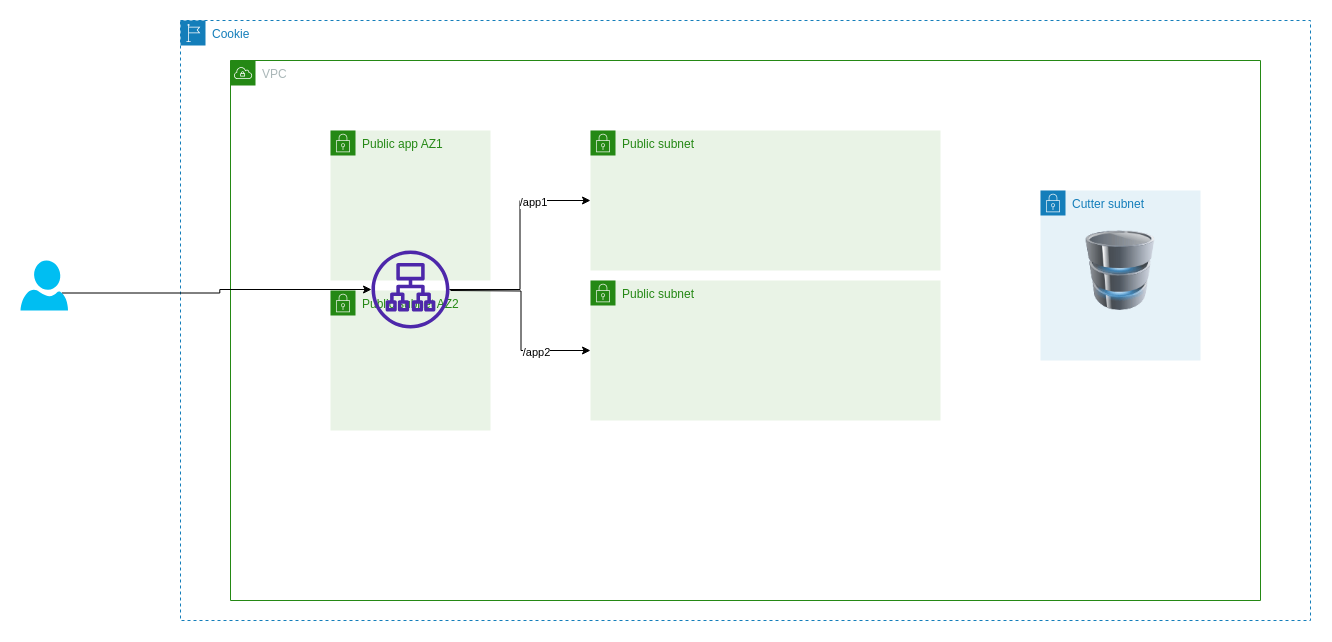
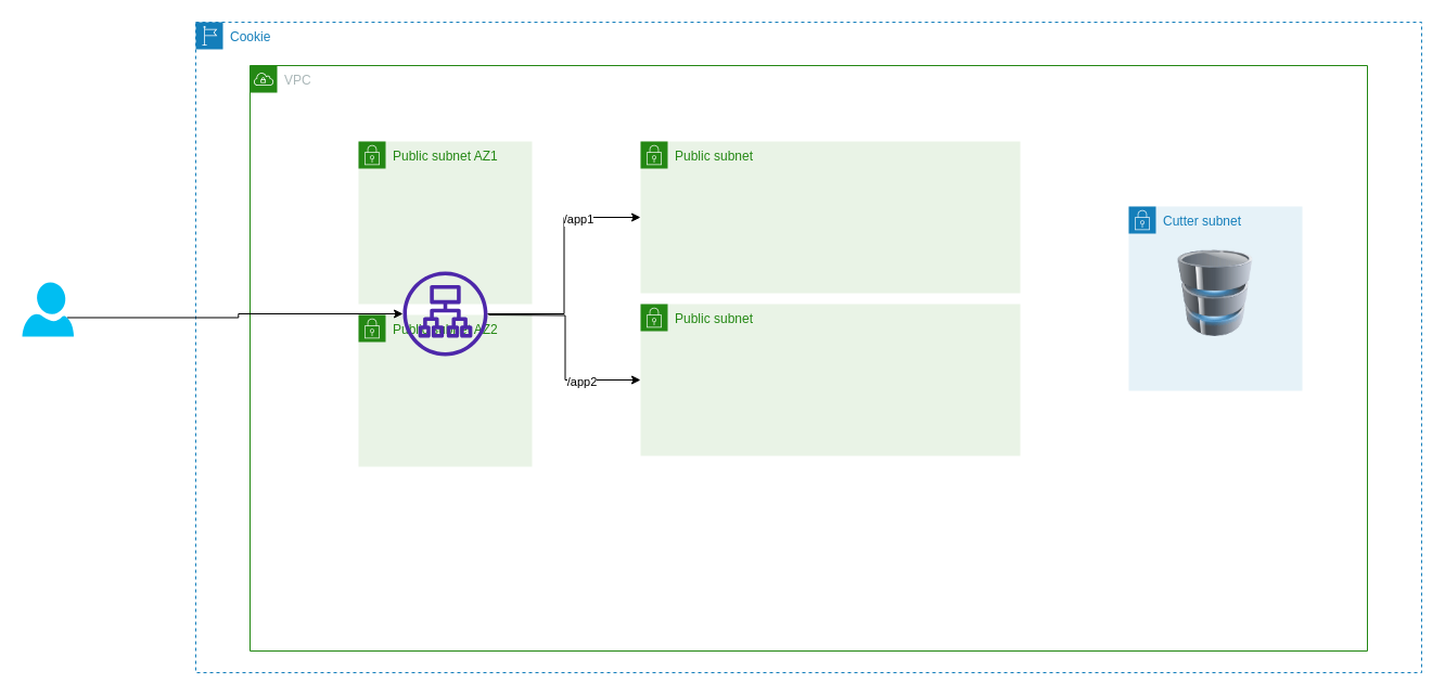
- <mxCell id="5" value="Public app AZ1" style="points=[[0,0],[0.25,0],[0.5,0],[0.75,0],[1,0],[1,0.25],[1,0.5],[1,0.75],[1,1],[0.75,1],[0.5,1],[0.25,1],[0,1],[0,0.75],[0,0.5],[0,0.25]];outlineConnect=0;gradientColor=none;html=1;whiteSpace=wrap;fontSize=12;fontStyle=0;container=1;pointerEvents=0;collapsible=0;recursiveResize=0;shape=mxgraph.aws4.group;grIcon=mxgraph.aws4.group_security_group;grStroke=0;strokeColor=#248814;fillColor=#E9F3E6;verticalAlign=top;align=left;spacingLeft=30;fontColor=#248814;dashed=0;" vertex="1" parent="3"><mxGeometry x="100" y="70" width="160" height="150" as="geometry" /></mxCell>
+ <mxCell id="5" value="Public subnet AZ1" style="points=[[0,0],[0.25,0],[0.5,0],[0.75,0],[1,0],[1,0.25],[1,0.5],[1,0.75],[1,1],[0.75,1],[0.5,1],[0.25,1],[0,1],[0,0.75],[0,0.5],[0,0.25]];outlineConnect=0;gradientColor=none;html=1;whiteSpace=wrap;fontSize=12;fontStyle=0;container=1;pointerEvents=0;collapsible=0;recursiveResize=0;shape=mxgraph.aws4.group;grIcon=mxgraph.aws4.group_security_group;grStroke=0;strokeColor=#248814;fillColor=#E9F3E6;verticalAlign=top;align=left;spacingLeft=30;fontColor=#248814;dashed=0;" vertex="1" parent="3"><mxGeometry x="100" y="70" width="160" height="150" as="geometry" /></mxCell>
